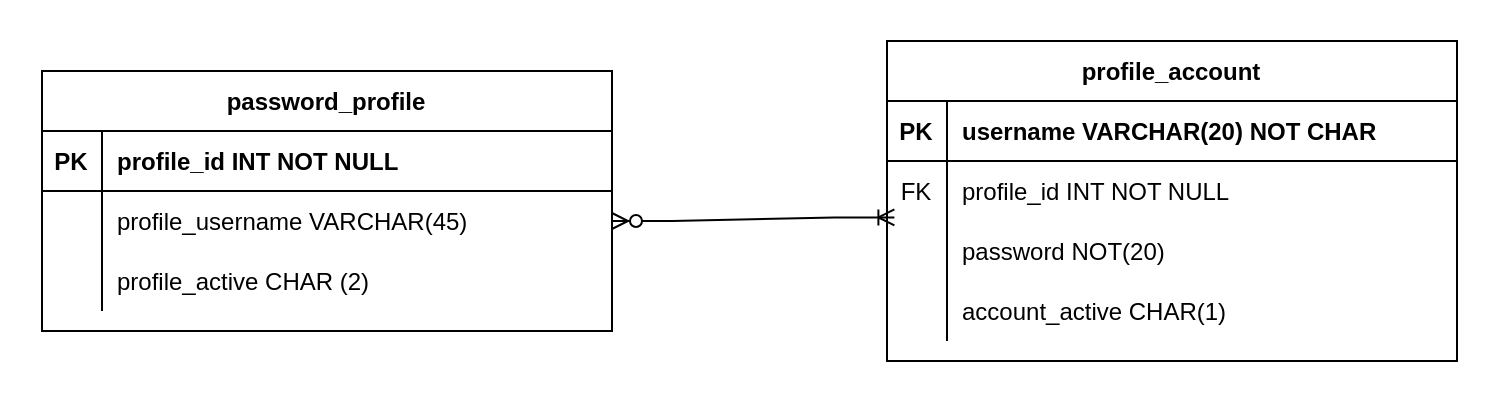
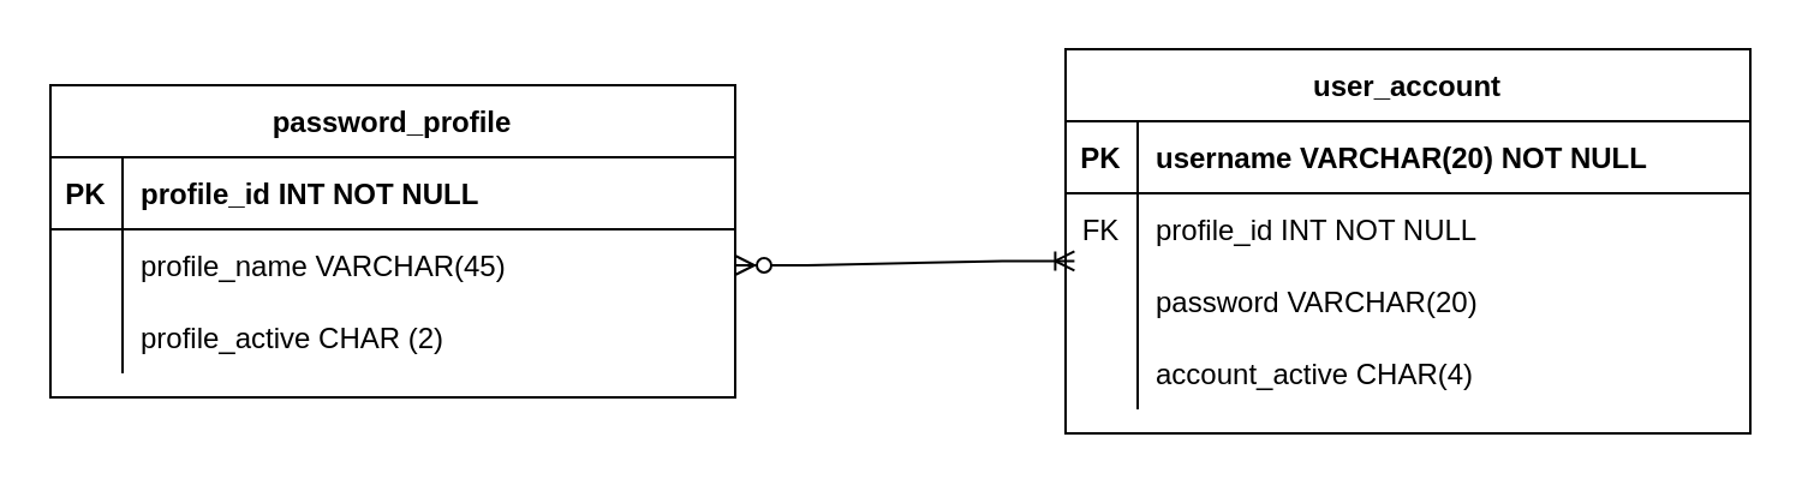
- <mxCell id="13" value="profile_account" style="shape=table;startSize=30;container=1;collapsible=1;childLayout=tableLayout;fixedRows=1;rowLines=0;fontStyle=1;align=center;resizeLast=1;" parent="1" vertex="1"><mxGeometry x="443" y="20" width="285" height="160" as="geometry" /></mxCell>
+ <mxCell id="13" value="user_account" style="shape=table;startSize=30;container=1;collapsible=1;childLayout=tableLayout;fixedRows=1;rowLines=0;fontStyle=1;align=center;resizeLast=1;" parent="1" vertex="1"><mxGeometry x="443" y="20" width="285" height="160" as="geometry" /></mxCell>
- <mxCell id="16" value="username VARCHAR(20) NOT CHAR" style="shape=partialRectangle;connectable=0;fillColor=none;top=0;left=0;bottom=0;right=0;align=left;spacingLeft=6;fontStyle=1;overflow=hidden;" parent="14" vertex="1"><mxGeometry x="30" width="255" height="30" as="geometry"><mxRectangle width="255" height="30" as="alternateBounds" /></mxGeometry></mxCell>
+ <mxCell id="16" value="username VARCHAR(20) NOT NULL" style="shape=partialRectangle;connectable=0;fillColor=none;top=0;left=0;bottom=0;right=0;align=left;spacingLeft=6;fontStyle=1;overflow=hidden;" parent="14" vertex="1"><mxGeometry x="30" width="255" height="30" as="geometry"><mxRectangle width="255" height="30" as="alternateBounds" /></mxGeometry></mxCell>
- <mxCell id="9" value="profile_username VARCHAR(45)   " style="shape=partialRectangle;connectable=0;fillColor=none;top=0;left=0;bottom=0;right=0;align=left;spacingLeft=6;overflow=hidden;" parent="7" vertex="1"><mxGeometry x="30" width="255" height="30" as="geometry"><mxRectangle width="255" height="30" as="alternateBounds" /></mxGeometry></mxCell>
+ <mxCell id="9" value="profile_name VARCHAR(45)   " style="shape=partialRectangle;connectable=0;fillColor=none;top=0;left=0;bottom=0;right=0;align=left;spacingLeft=6;overflow=hidden;" parent="7" vertex="1"><mxGeometry x="30" width="255" height="30" as="geometry"><mxRectangle width="255" height="30" as="alternateBounds" /></mxGeometry></mxCell>
- <mxCell id="22" value="password NOT(20)" style="shape=partialRectangle;connectable=0;fillColor=none;top=0;left=0;bottom=0;right=0;align=left;spacingLeft=6;overflow=hidden;" parent="20" vertex="1"><mxGeometry x="30" width="255" height="30" as="geometry"><mxRectangle width="255" height="30" as="alternateBounds" /></mxGeometry></mxCell>
+ <mxCell id="22" value="password VARCHAR(20)" style="shape=partialRectangle;connectable=0;fillColor=none;top=0;left=0;bottom=0;right=0;align=left;spacingLeft=6;overflow=hidden;" parent="20" vertex="1"><mxGeometry x="30" width="255" height="30" as="geometry"><mxRectangle width="255" height="30" as="alternateBounds" /></mxGeometry></mxCell>
- <mxCell id="25" value="account_active CHAR(1)" style="shape=partialRectangle;connectable=0;fillColor=none;top=0;left=0;bottom=0;right=0;align=left;spacingLeft=6;overflow=hidden;" parent="23" vertex="1"><mxGeometry x="30" width="255" height="30" as="geometry"><mxRectangle width="255" height="30" as="alternateBounds" /></mxGeometry></mxCell>
+ <mxCell id="25" value="account_active CHAR(4)" style="shape=partialRectangle;connectable=0;fillColor=none;top=0;left=0;bottom=0;right=0;align=left;spacingLeft=6;overflow=hidden;" parent="23" vertex="1"><mxGeometry x="30" width="255" height="30" as="geometry"><mxRectangle width="255" height="30" as="alternateBounds" /></mxGeometry></mxCell>
